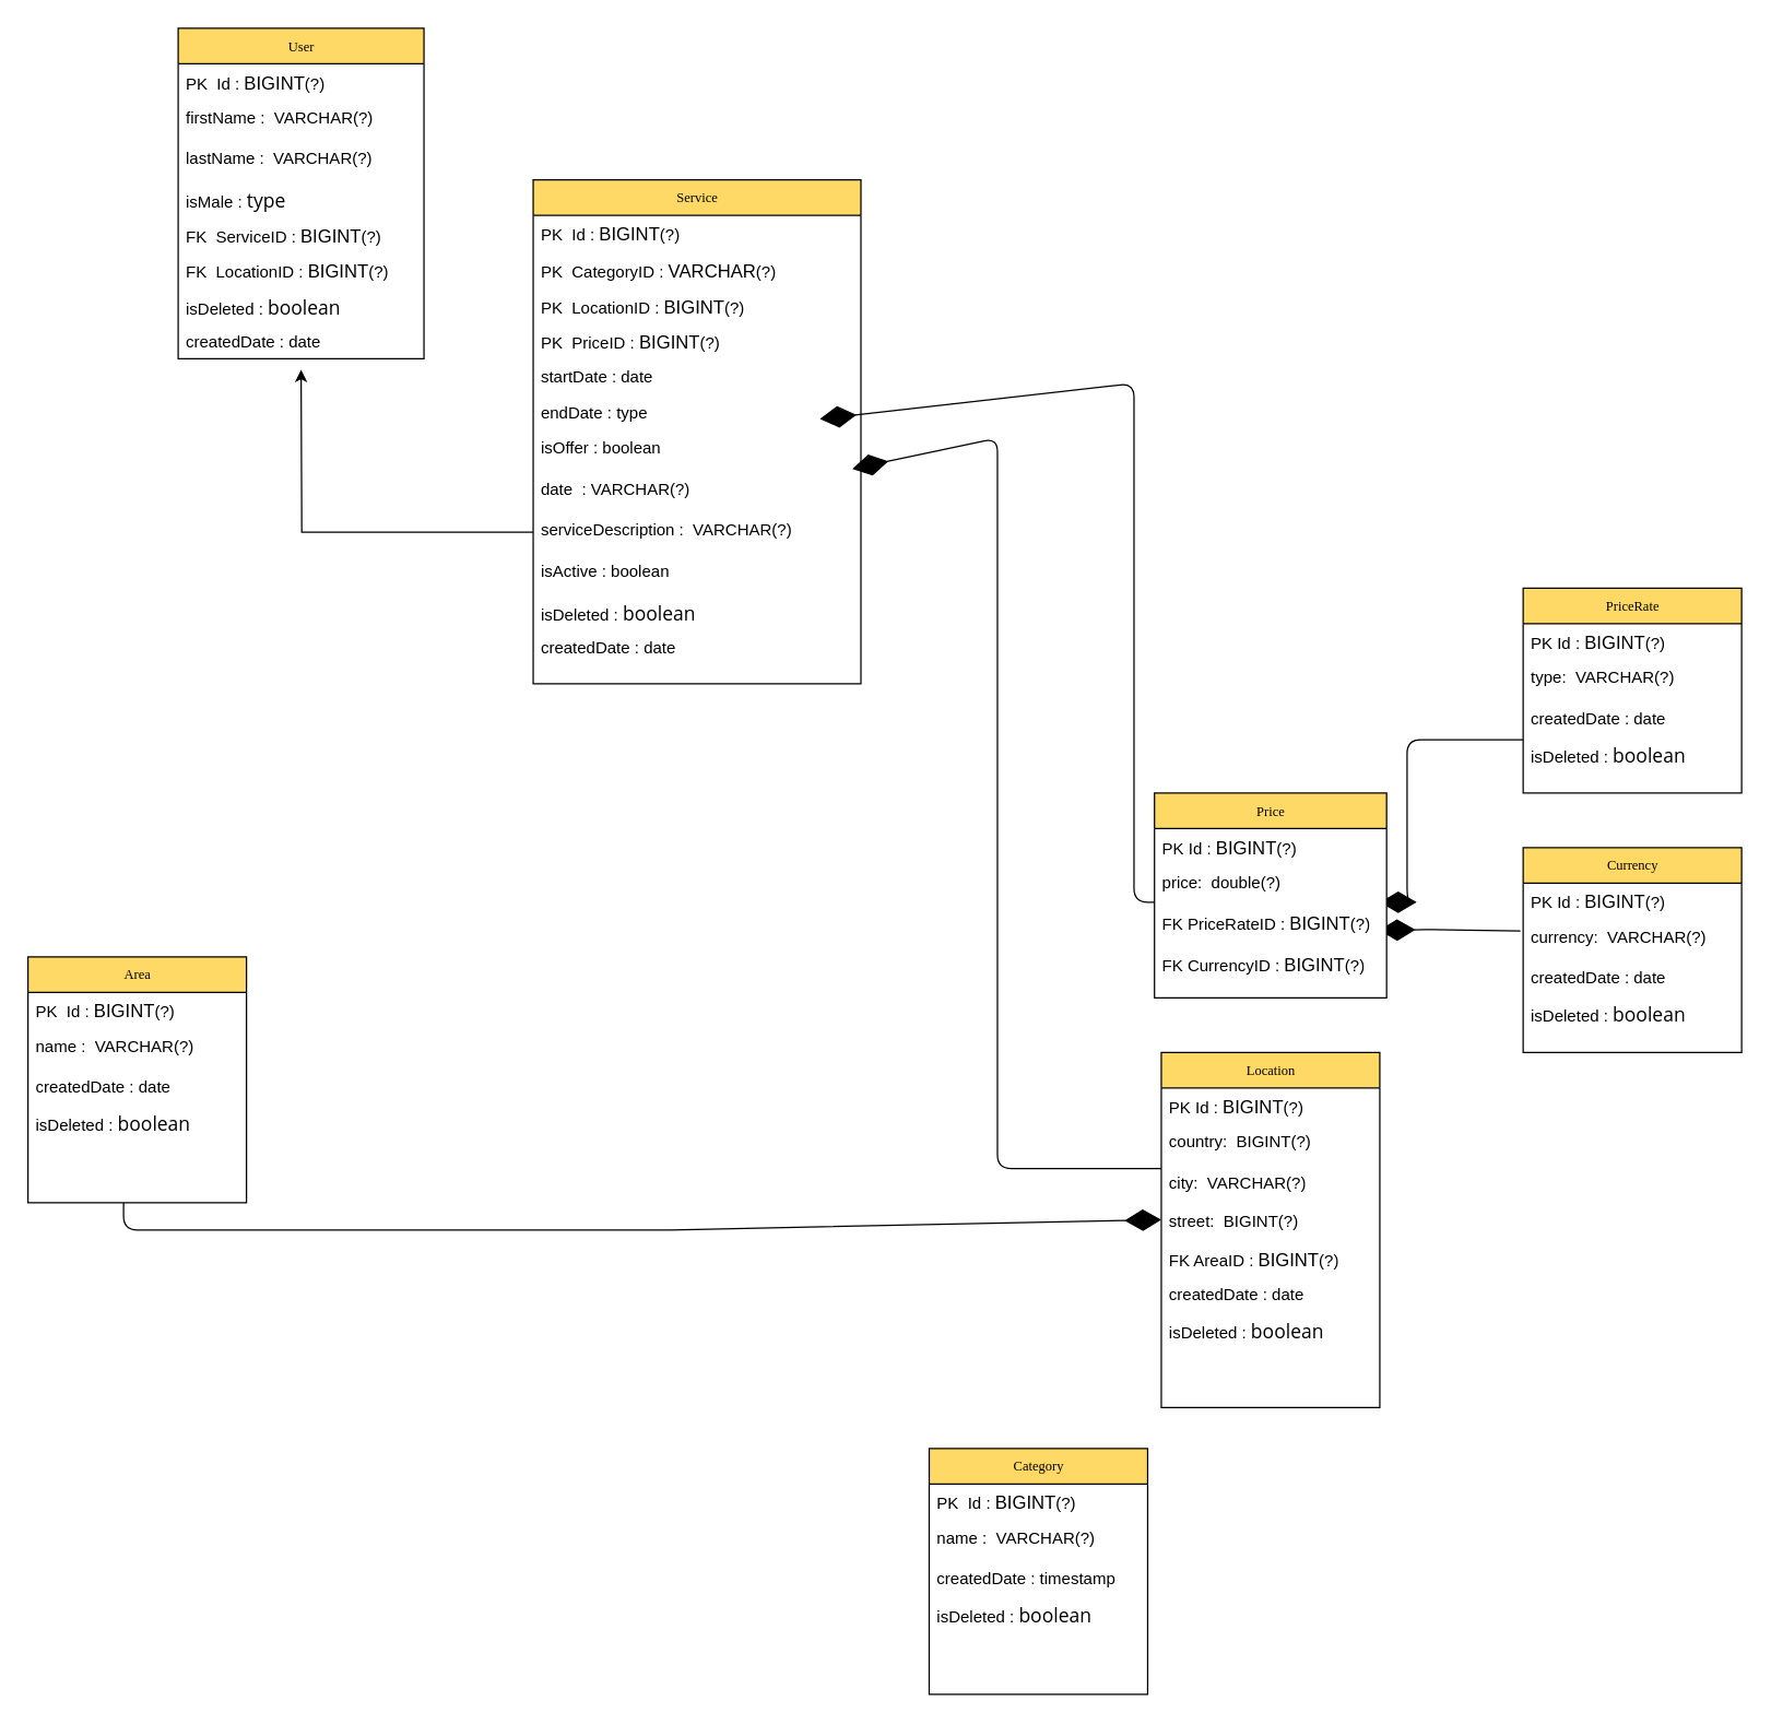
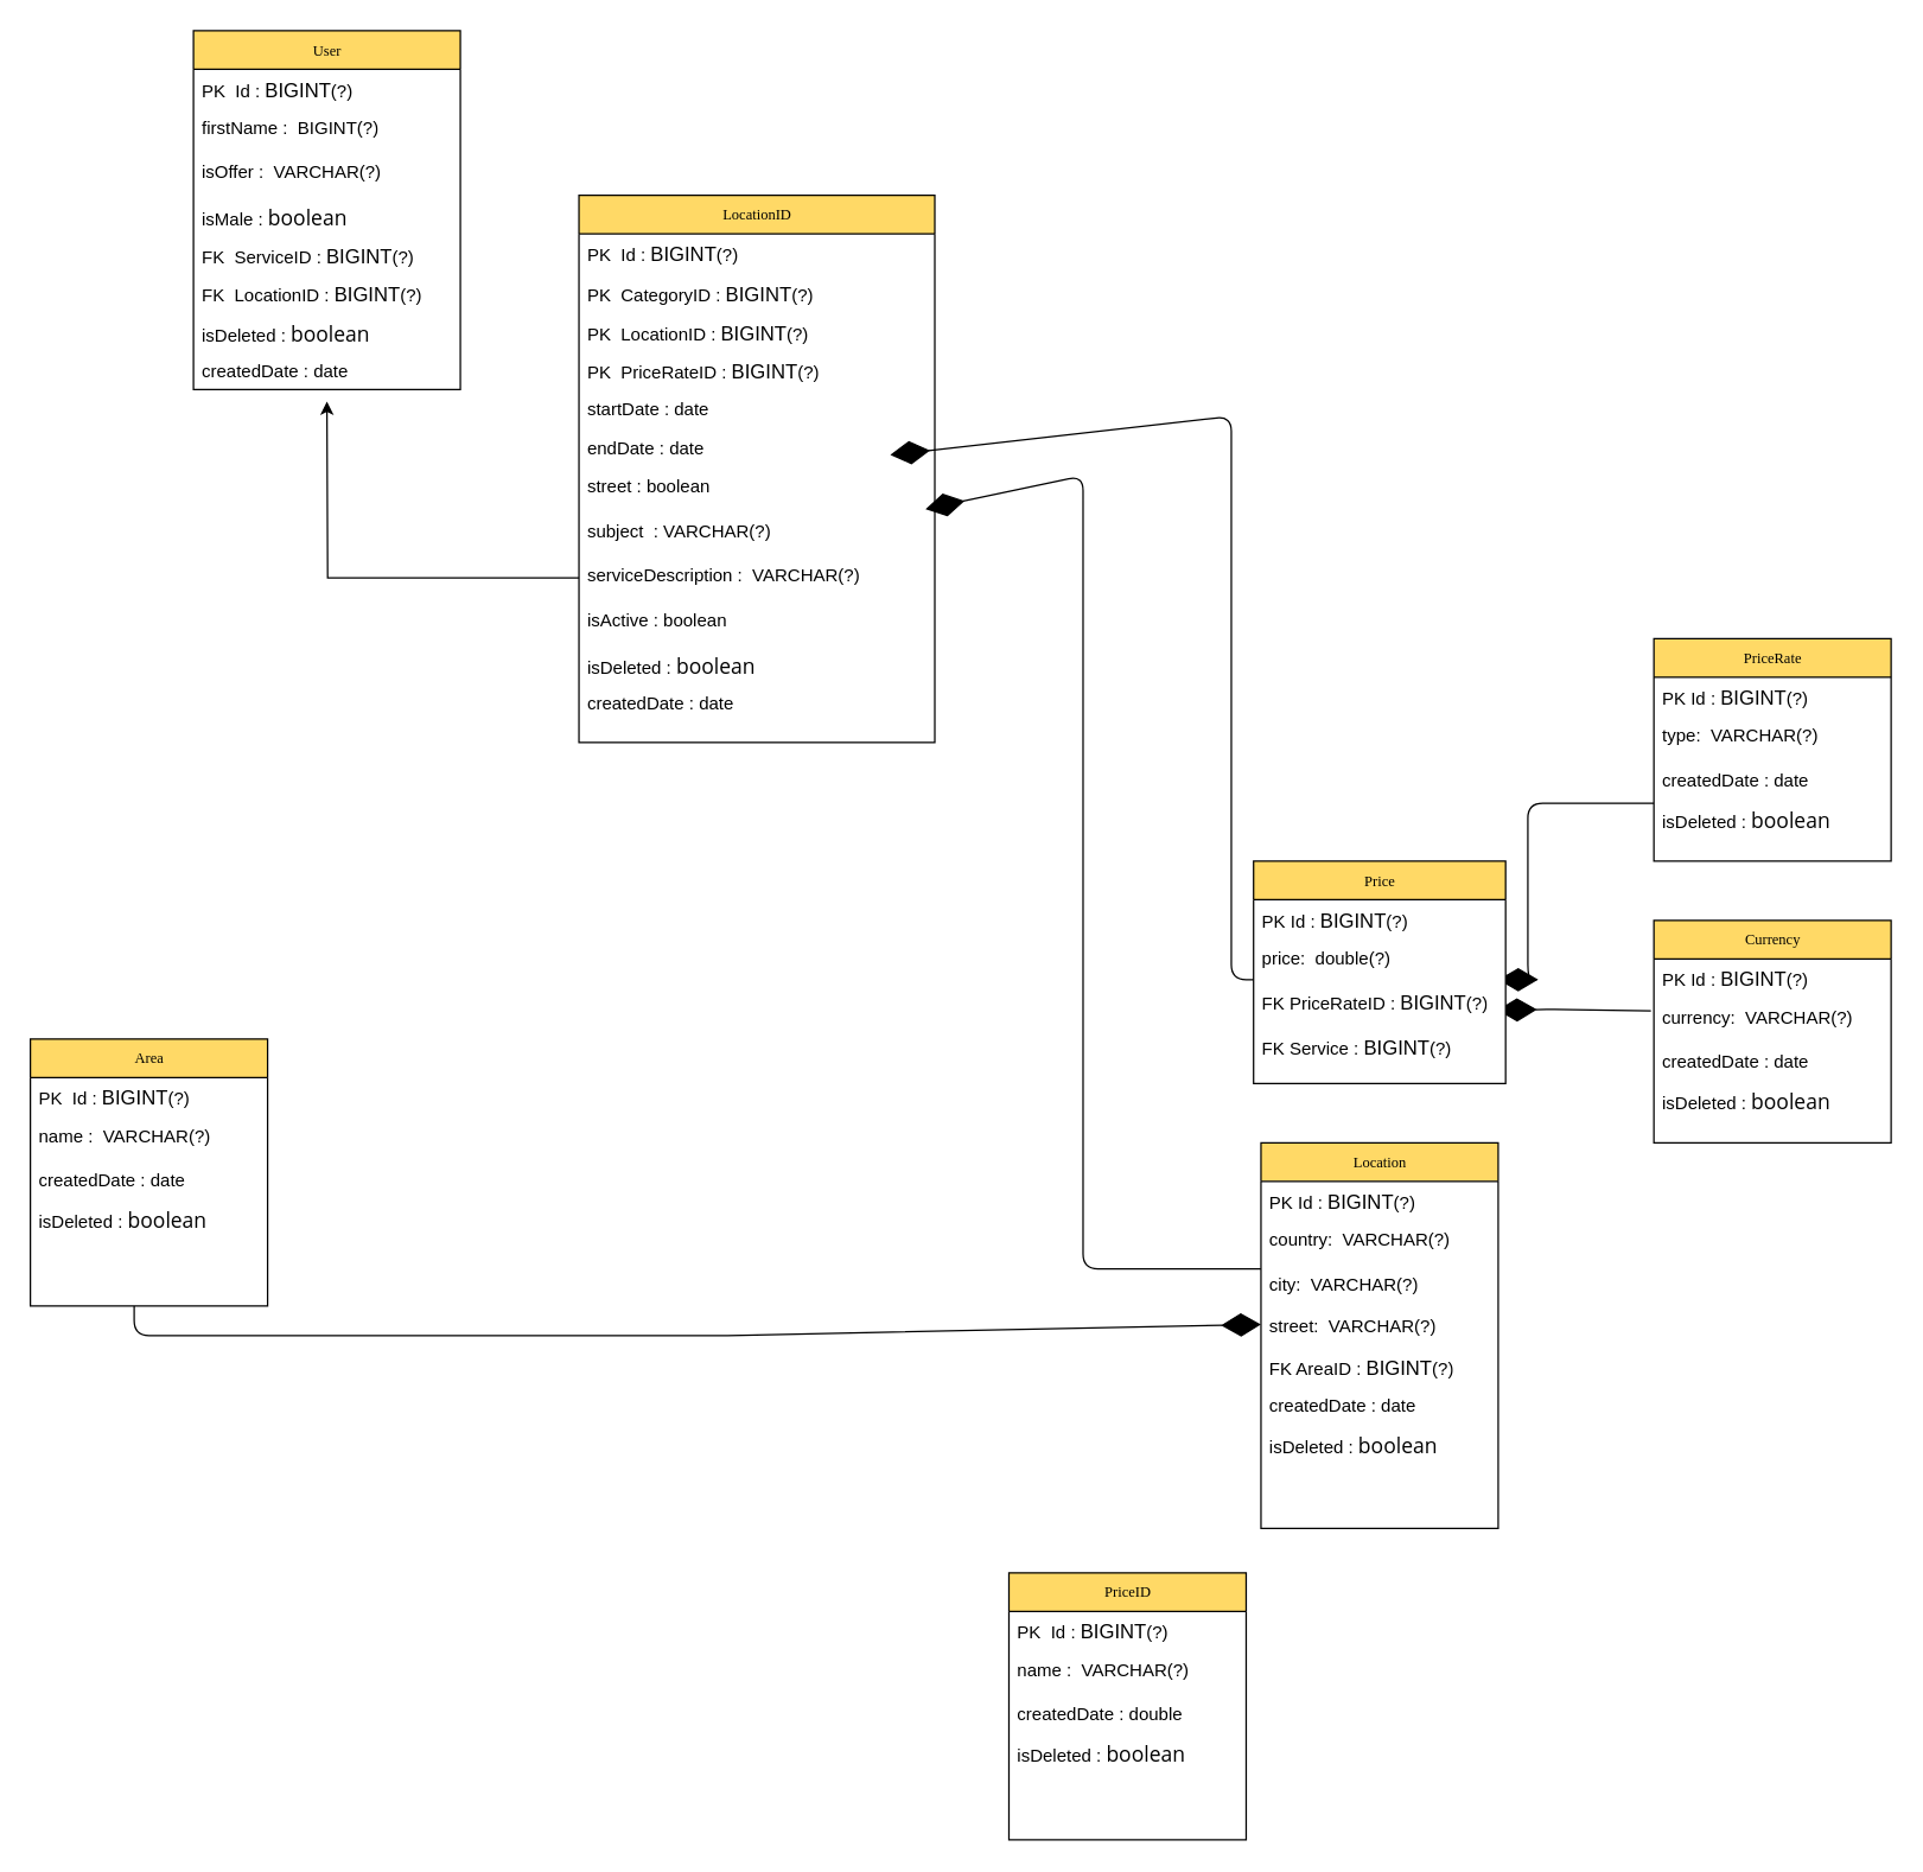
- <mxCell id="32" value="firstName :&amp;nbsp; VARCHAR(?)" style="text;html=1;strokeColor=none;fillColor=none;align=left;verticalAlign=top;spacingLeft=4;spacingRight=4;whiteSpace=wrap;overflow=hidden;rotatable=0;points=[[0,0.5],[1,0.5]];portConstraint=eastwest;" vertex="1" parent="30"><mxGeometry y="52" width="180" height="30" as="geometry" /></mxCell>
+ <mxCell id="32" value="firstName :&amp;nbsp; BIGINT(?)" style="text;html=1;strokeColor=none;fillColor=none;align=left;verticalAlign=top;spacingLeft=4;spacingRight=4;whiteSpace=wrap;overflow=hidden;rotatable=0;points=[[0,0.5],[1,0.5]];portConstraint=eastwest;" vertex="1" parent="30"><mxGeometry y="52" width="180" height="30" as="geometry" /></mxCell>
- <mxCell id="33" value="lastName :&amp;nbsp; VARCHAR(?)" style="text;html=1;strokeColor=none;fillColor=none;align=left;verticalAlign=top;spacingLeft=4;spacingRight=4;whiteSpace=wrap;overflow=hidden;rotatable=0;points=[[0,0.5],[1,0.5]];portConstraint=eastwest;" vertex="1" parent="30"><mxGeometry y="82" width="180" height="30" as="geometry" /></mxCell>
+ <mxCell id="33" value="isOffer :&amp;nbsp; VARCHAR(?)" style="text;html=1;strokeColor=none;fillColor=none;align=left;verticalAlign=top;spacingLeft=4;spacingRight=4;whiteSpace=wrap;overflow=hidden;rotatable=0;points=[[0,0.5],[1,0.5]];portConstraint=eastwest;" vertex="1" parent="30"><mxGeometry y="82" width="180" height="30" as="geometry" /></mxCell>
- <mxCell id="7" value="Service" style="swimlane;html=1;fontStyle=0;childLayout=stackLayout;horizontal=1;startSize=26;fillColor=#FFD966;horizontalStack=0;resizeParent=1;resizeLast=0;collapsible=1;marginBottom=0;swimlaneFillColor=#ffffff;rounded=0;shadow=0;comic=0;labelBackgroundColor=none;strokeWidth=1;fontFamily=Verdana;fontSize=10;align=center;" parent="1" vertex="1"><mxGeometry x="390" y="131" width="240" height="369" as="geometry" /></mxCell>
+ <mxCell id="7" value="LocationID" style="swimlane;html=1;fontStyle=0;childLayout=stackLayout;horizontal=1;startSize=26;fillColor=#FFD966;horizontalStack=0;resizeParent=1;resizeLast=0;collapsible=1;marginBottom=0;swimlaneFillColor=#ffffff;rounded=0;shadow=0;comic=0;labelBackgroundColor=none;strokeWidth=1;fontFamily=Verdana;fontSize=10;align=center;" parent="1" vertex="1"><mxGeometry x="390" y="131" width="240" height="369" as="geometry" /></mxCell>
- <mxCell id="34" value="isMale :&amp;nbsp;&lt;span style=&quot;font-family: &amp;#34;open sans&amp;#34; , &amp;#34;arial&amp;#34; , sans-serif ; font-size: 14px&quot;&gt;type&lt;/span&gt;" style="text;html=1;strokeColor=none;fillColor=none;align=left;verticalAlign=top;spacingLeft=4;spacingRight=4;whiteSpace=wrap;overflow=hidden;rotatable=0;points=[[0,0.5],[1,0.5]];portConstraint=eastwest;" vertex="1" parent="30"><mxGeometry y="112" width="180" height="26" as="geometry" /></mxCell>
+ <mxCell id="34" value="isMale :&amp;nbsp;&lt;span style=&quot;font-family: &amp;#34;open sans&amp;#34; , &amp;#34;arial&amp;#34; , sans-serif ; font-size: 14px&quot;&gt;boolean&lt;/span&gt;" style="text;html=1;strokeColor=none;fillColor=none;align=left;verticalAlign=top;spacingLeft=4;spacingRight=4;whiteSpace=wrap;overflow=hidden;rotatable=0;points=[[0,0.5],[1,0.5]];portConstraint=eastwest;" vertex="1" parent="30"><mxGeometry y="112" width="180" height="26" as="geometry" /></mxCell>
- <mxCell id="9" value="PK&amp;nbsp; CategoryID :&amp;nbsp;&lt;span style=&quot;font-family: &amp;#34;arial&amp;#34; , &amp;#34;helvetica&amp;#34; , sans-serif ; font-size: 13.333px ; background-color: rgb(255 , 255 , 255)&quot;&gt;VARCHAR&lt;/span&gt;(?)&lt;span style=&quot;font-family: &amp;#34;arial&amp;#34; , &amp;#34;helvetica&amp;#34; , sans-serif ; font-size: 13.333px ; background-color: rgb(255 , 255 , 255)&quot;&gt;&lt;br&gt;&amp;nbsp;&lt;/span&gt;" style="text;html=1;strokeColor=none;fillColor=none;align=left;verticalAlign=top;spacingLeft=4;spacingRight=4;whiteSpace=wrap;overflow=hidden;rotatable=0;points=[[0,0.5],[1,0.5]];portConstraint=eastwest;" parent="7" vertex="1"><mxGeometry y="53" width="240" height="26" as="geometry" /></mxCell>
+ <mxCell id="9" value="PK&amp;nbsp; CategoryID :&amp;nbsp;&lt;span style=&quot;font-family: &amp;#34;arial&amp;#34; , &amp;#34;helvetica&amp;#34; , sans-serif ; font-size: 13.333px ; background-color: rgb(255 , 255 , 255)&quot;&gt;BIGINT&lt;/span&gt;(?)&lt;span style=&quot;font-family: &amp;#34;arial&amp;#34; , &amp;#34;helvetica&amp;#34; , sans-serif ; font-size: 13.333px ; background-color: rgb(255 , 255 , 255)&quot;&gt;&lt;br&gt;&amp;nbsp;&lt;/span&gt;" style="text;html=1;strokeColor=none;fillColor=none;align=left;verticalAlign=top;spacingLeft=4;spacingRight=4;whiteSpace=wrap;overflow=hidden;rotatable=0;points=[[0,0.5],[1,0.5]];portConstraint=eastwest;" parent="7" vertex="1"><mxGeometry y="53" width="240" height="26" as="geometry" /></mxCell>
- <mxCell id="11" value="PK&amp;nbsp; PriceID :&amp;nbsp;&lt;span style=&quot;font-family: &amp;#34;arial&amp;#34; , &amp;#34;helvetica&amp;#34; , sans-serif ; font-size: 13.333px ; background-color: rgb(255 , 255 , 255)&quot;&gt;BIGINT&lt;/span&gt;(?)&lt;span style=&quot;font-family: &amp;#34;arial&amp;#34; , &amp;#34;helvetica&amp;#34; , sans-serif ; font-size: 13.333px ; background-color: rgb(255 , 255 , 255)&quot;&gt;&lt;br&gt;&amp;nbsp;&lt;/span&gt;" style="text;html=1;strokeColor=none;fillColor=none;align=left;verticalAlign=top;spacingLeft=4;spacingRight=4;whiteSpace=wrap;overflow=hidden;rotatable=0;points=[[0,0.5],[1,0.5]];portConstraint=eastwest;" vertex="1" parent="7"><mxGeometry y="105" width="240" height="26" as="geometry" /></mxCell>
+ <mxCell id="11" value="PK&amp;nbsp; PriceRateID :&amp;nbsp;&lt;span style=&quot;font-family: &amp;#34;arial&amp;#34; , &amp;#34;helvetica&amp;#34; , sans-serif ; font-size: 13.333px ; background-color: rgb(255 , 255 , 255)&quot;&gt;BIGINT&lt;/span&gt;(?)&lt;span style=&quot;font-family: &amp;#34;arial&amp;#34; , &amp;#34;helvetica&amp;#34; , sans-serif ; font-size: 13.333px ; background-color: rgb(255 , 255 , 255)&quot;&gt;&lt;br&gt;&amp;nbsp;&lt;/span&gt;" style="text;html=1;strokeColor=none;fillColor=none;align=left;verticalAlign=top;spacingLeft=4;spacingRight=4;whiteSpace=wrap;overflow=hidden;rotatable=0;points=[[0,0.5],[1,0.5]];portConstraint=eastwest;" vertex="1" parent="7"><mxGeometry y="105" width="240" height="26" as="geometry" /></mxCell>
- <mxCell id="13" value="endDate : type" style="text;html=1;strokeColor=none;fillColor=none;align=left;verticalAlign=top;spacingLeft=4;spacingRight=4;whiteSpace=wrap;overflow=hidden;rotatable=0;points=[[0,0.5],[1,0.5]];portConstraint=eastwest;" vertex="1" parent="7"><mxGeometry y="157" width="240" height="26" as="geometry" /></mxCell>
+ <mxCell id="13" value="endDate : date" style="text;html=1;strokeColor=none;fillColor=none;align=left;verticalAlign=top;spacingLeft=4;spacingRight=4;whiteSpace=wrap;overflow=hidden;rotatable=0;points=[[0,0.5],[1,0.5]];portConstraint=eastwest;" vertex="1" parent="7"><mxGeometry y="157" width="240" height="26" as="geometry" /></mxCell>
- <mxCell id="14" value="isOffer : boolean" style="text;html=1;strokeColor=none;fillColor=none;align=left;verticalAlign=top;spacingLeft=4;spacingRight=4;whiteSpace=wrap;overflow=hidden;rotatable=0;points=[[0,0.5],[1,0.5]];portConstraint=eastwest;" parent="7" vertex="1"><mxGeometry y="183" width="240" height="30" as="geometry" /></mxCell>
+ <mxCell id="14" value="street : boolean" style="text;html=1;strokeColor=none;fillColor=none;align=left;verticalAlign=top;spacingLeft=4;spacingRight=4;whiteSpace=wrap;overflow=hidden;rotatable=0;points=[[0,0.5],[1,0.5]];portConstraint=eastwest;" parent="7" vertex="1"><mxGeometry y="183" width="240" height="30" as="geometry" /></mxCell>
- <mxCell id="15" value="date&amp;nbsp; : VARCHAR(?)" style="text;html=1;strokeColor=none;fillColor=none;align=left;verticalAlign=top;spacingLeft=4;spacingRight=4;whiteSpace=wrap;overflow=hidden;rotatable=0;points=[[0,0.5],[1,0.5]];portConstraint=eastwest;" parent="7" vertex="1"><mxGeometry y="213" width="240" height="30" as="geometry" /></mxCell>
+ <mxCell id="15" value="subject&amp;nbsp; : VARCHAR(?)" style="text;html=1;strokeColor=none;fillColor=none;align=left;verticalAlign=top;spacingLeft=4;spacingRight=4;whiteSpace=wrap;overflow=hidden;rotatable=0;points=[[0,0.5],[1,0.5]];portConstraint=eastwest;" parent="7" vertex="1"><mxGeometry y="213" width="240" height="30" as="geometry" /></mxCell>
- <mxCell id="61" value="FK CurrencyID :&amp;nbsp;&lt;span style=&quot;font-family: &amp;#34;arial&amp;#34; , &amp;#34;helvetica&amp;#34; , sans-serif ; font-size: 13.333px ; background-color: rgb(255 , 255 , 255)&quot;&gt;BIGINT&lt;/span&gt;(?)&lt;span style=&quot;font-family: &amp;#34;arial&amp;#34; , &amp;#34;helvetica&amp;#34; , sans-serif ; font-size: 13.333px ; background-color: rgb(255 , 255 , 255)&quot;&gt;&lt;br&gt;&amp;nbsp;&lt;/span&gt;" style="text;html=1;strokeColor=none;fillColor=none;align=left;verticalAlign=top;spacingLeft=4;spacingRight=4;whiteSpace=wrap;overflow=hidden;rotatable=0;points=[[0,0.5],[1,0.5]];portConstraint=eastwest;" vertex="1" parent="57"><mxGeometry y="112" width="170" height="30" as="geometry" /></mxCell>
+ <mxCell id="61" value="FK Service :&amp;nbsp;&lt;span style=&quot;font-family: &amp;#34;arial&amp;#34; , &amp;#34;helvetica&amp;#34; , sans-serif ; font-size: 13.333px ; background-color: rgb(255 , 255 , 255)&quot;&gt;BIGINT&lt;/span&gt;(?)&lt;span style=&quot;font-family: &amp;#34;arial&amp;#34; , &amp;#34;helvetica&amp;#34; , sans-serif ; font-size: 13.333px ; background-color: rgb(255 , 255 , 255)&quot;&gt;&lt;br&gt;&amp;nbsp;&lt;/span&gt;" style="text;html=1;strokeColor=none;fillColor=none;align=left;verticalAlign=top;spacingLeft=4;spacingRight=4;whiteSpace=wrap;overflow=hidden;rotatable=0;points=[[0,0.5],[1,0.5]];portConstraint=eastwest;" vertex="1" parent="57"><mxGeometry y="112" width="170" height="30" as="geometry" /></mxCell>
- <mxCell id="41" value="country:&amp;nbsp; BIGINT(?)" style="text;html=1;strokeColor=none;fillColor=none;align=left;verticalAlign=top;spacingLeft=4;spacingRight=4;whiteSpace=wrap;overflow=hidden;rotatable=0;points=[[0,0.5],[1,0.5]];portConstraint=eastwest;" vertex="1" parent="39"><mxGeometry y="52" width="160" height="30" as="geometry" /></mxCell>
+ <mxCell id="41" value="country:&amp;nbsp; VARCHAR(?)" style="text;html=1;strokeColor=none;fillColor=none;align=left;verticalAlign=top;spacingLeft=4;spacingRight=4;whiteSpace=wrap;overflow=hidden;rotatable=0;points=[[0,0.5],[1,0.5]];portConstraint=eastwest;" vertex="1" parent="39"><mxGeometry y="52" width="160" height="30" as="geometry" /></mxCell>
- <mxCell id="43" value="street:&amp;nbsp; BIGINT(?)" style="text;html=1;strokeColor=none;fillColor=none;align=left;verticalAlign=top;spacingLeft=4;spacingRight=4;whiteSpace=wrap;overflow=hidden;rotatable=0;points=[[0,0.5],[1,0.5]];portConstraint=eastwest;" vertex="1" parent="39"><mxGeometry y="110" width="160" height="28" as="geometry" /></mxCell>
+ <mxCell id="43" value="street:&amp;nbsp; VARCHAR(?)" style="text;html=1;strokeColor=none;fillColor=none;align=left;verticalAlign=top;spacingLeft=4;spacingRight=4;whiteSpace=wrap;overflow=hidden;rotatable=0;points=[[0,0.5],[1,0.5]];portConstraint=eastwest;" vertex="1" parent="39"><mxGeometry y="110" width="160" height="28" as="geometry" /></mxCell>
- <mxCell id="2" value="Category" style="swimlane;html=1;fontStyle=0;childLayout=stackLayout;horizontal=1;startSize=26;fillColor=#FFD966;horizontalStack=0;resizeParent=1;resizeLast=0;collapsible=1;marginBottom=0;swimlaneFillColor=#ffffff;rounded=0;shadow=0;comic=0;labelBackgroundColor=none;strokeWidth=1;fontFamily=Verdana;fontSize=10;align=center;" parent="1" vertex="1"><mxGeometry x="680" y="1060" width="160" height="180" as="geometry" /></mxCell>
+ <mxCell id="2" value="PriceID" style="swimlane;html=1;fontStyle=0;childLayout=stackLayout;horizontal=1;startSize=26;fillColor=#FFD966;horizontalStack=0;resizeParent=1;resizeLast=0;collapsible=1;marginBottom=0;swimlaneFillColor=#ffffff;rounded=0;shadow=0;comic=0;labelBackgroundColor=none;strokeWidth=1;fontFamily=Verdana;fontSize=10;align=center;" parent="1" vertex="1"><mxGeometry x="680" y="1060" width="160" height="180" as="geometry" /></mxCell>
- <mxCell id="5" value="createdDate : timestamp" style="text;html=1;strokeColor=none;fillColor=none;align=left;verticalAlign=top;spacingLeft=4;spacingRight=4;whiteSpace=wrap;overflow=hidden;rotatable=0;points=[[0,0.5],[1,0.5]];portConstraint=eastwest;" vertex="1" parent="2"><mxGeometry y="82" width="160" height="26" as="geometry" /></mxCell>
+ <mxCell id="5" value="createdDate : double" style="text;html=1;strokeColor=none;fillColor=none;align=left;verticalAlign=top;spacingLeft=4;spacingRight=4;whiteSpace=wrap;overflow=hidden;rotatable=0;points=[[0,0.5],[1,0.5]];portConstraint=eastwest;" vertex="1" parent="2"><mxGeometry y="82" width="160" height="26" as="geometry" /></mxCell>
